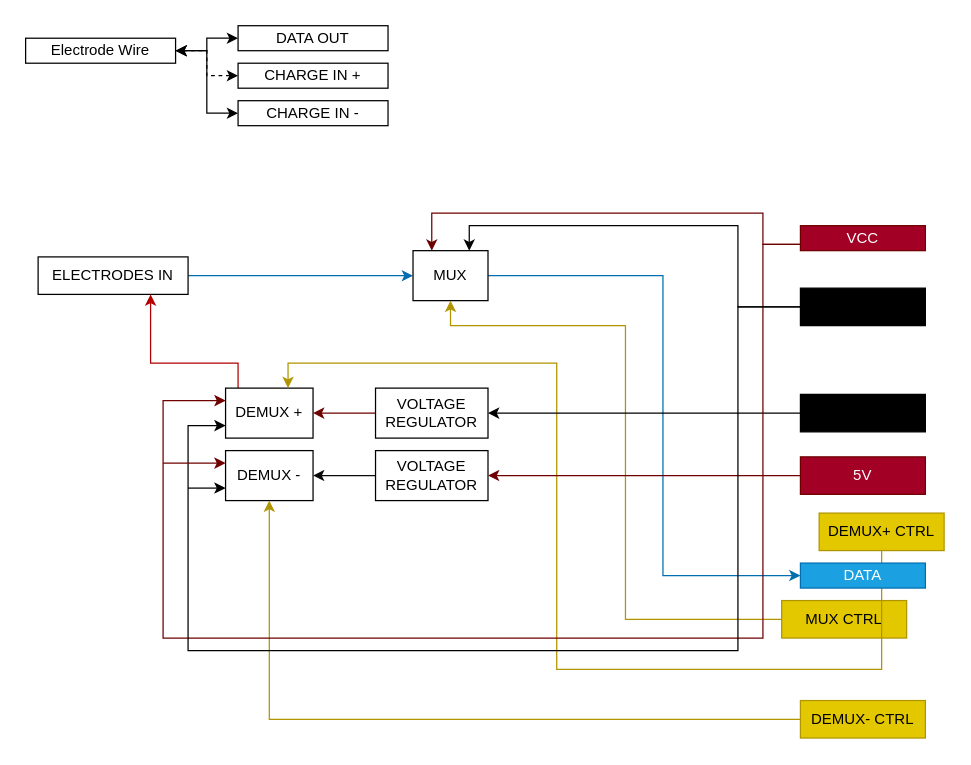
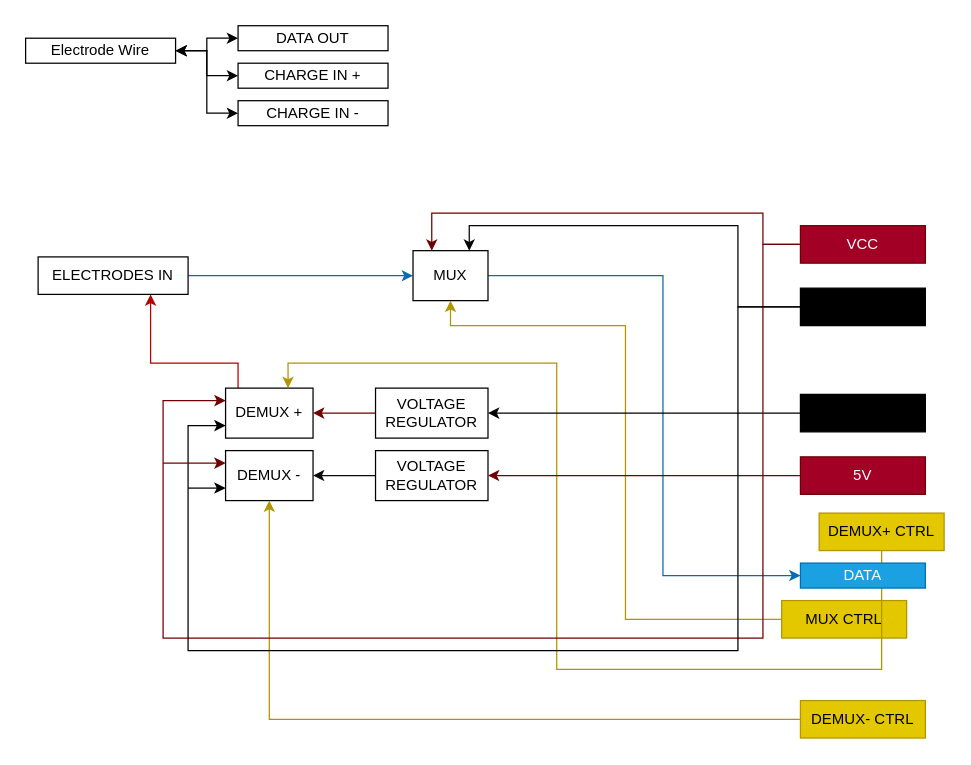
- <mxCell id="33" style="edgeStyle=orthogonalEdgeStyle;rounded=0;orthogonalLoop=1;jettySize=auto;html=1;entryX=0;entryY=0.5;entryDx=0;entryDy=0;startArrow=classic;startFill=1;dashed=1;" edge="1" parent="1" source="35" target="37"><mxGeometry relative="1" as="geometry" /></mxCell>
+ <mxCell id="33" style="edgeStyle=orthogonalEdgeStyle;rounded=0;orthogonalLoop=1;jettySize=auto;html=1;entryX=0;entryY=0.5;entryDx=0;entryDy=0;startArrow=classic;startFill=1;" edge="1" parent="1" source="35" target="37"><mxGeometry relative="1" as="geometry" /></mxCell>
- <mxCell id="26" value="VCC" style="rounded=0;whiteSpace=wrap;html=1;fillColor=#a20025;fontColor=#ffffff;strokeColor=#6F0000;" vertex="1" parent="1"><mxGeometry x="640" y="180" width="100" height="20" as="geometry" /></mxCell>
+ <mxCell id="26" value="VCC" style="rounded=0;whiteSpace=wrap;html=1;fillColor=#a20025;fontColor=#ffffff;strokeColor=#6F0000;" vertex="1" parent="1"><mxGeometry x="640" y="180" width="100" height="30" as="geometry" /></mxCell>
